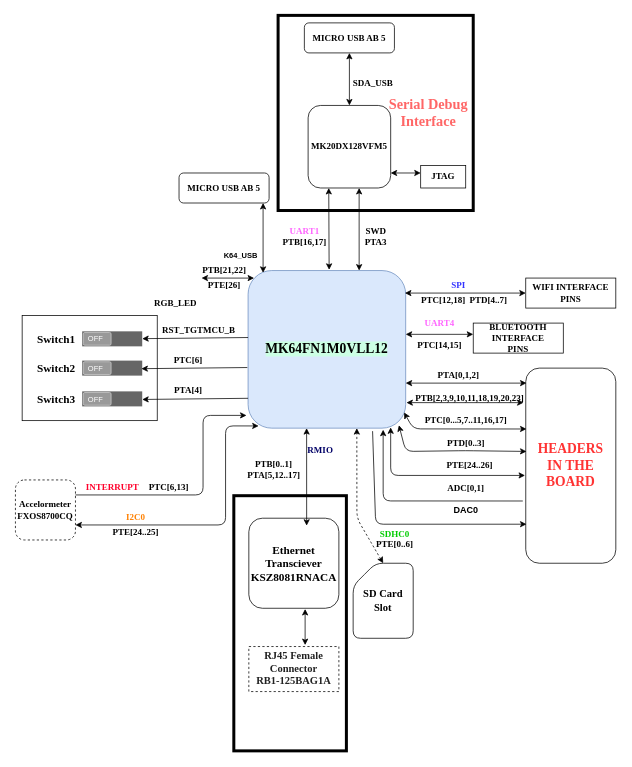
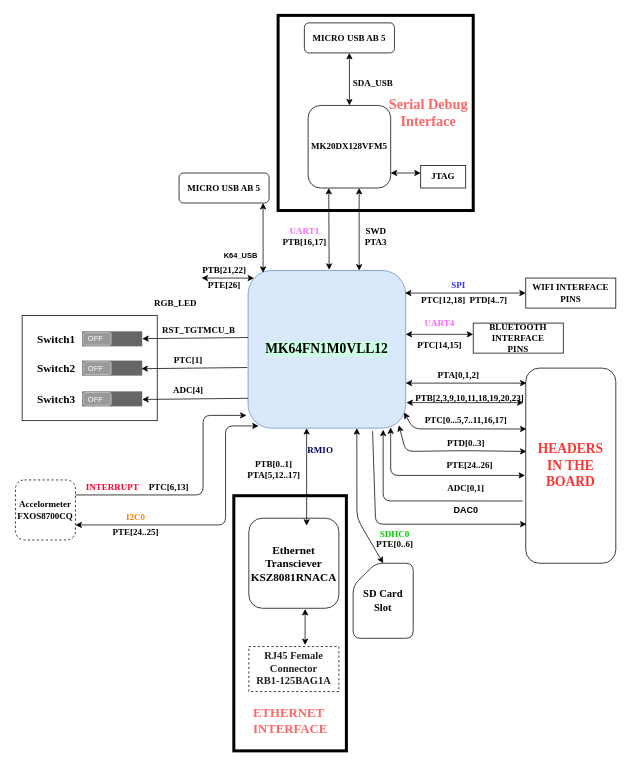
- <mxCell id="58" value="&lt;font face=&quot;Times New Roman&quot;&gt;&lt;b&gt;PTC[6]&lt;/b&gt;&lt;/font&gt;" style="text;html=1;align=center;verticalAlign=middle;resizable=0;points=[];autosize=1;" vertex="1" parent="1"><mxGeometry x="225" y="470" width="50" height="20" as="geometry" /></mxCell>
+ <mxCell id="58" value="&lt;font face=&quot;Times New Roman&quot;&gt;&lt;b&gt;PTC[1]&lt;/b&gt;&lt;/font&gt;" style="text;html=1;align=center;verticalAlign=middle;resizable=0;points=[];autosize=1;" vertex="1" parent="1"><mxGeometry x="225" y="470" width="50" height="20" as="geometry" /></mxCell>
- <mxCell id="57" value="&lt;font face=&quot;Times New Roman&quot;&gt;&lt;b&gt;PTA[4]&lt;/b&gt;&lt;/font&gt;" style="text;html=1;align=center;verticalAlign=middle;resizable=0;points=[];autosize=1;" vertex="1" parent="1"><mxGeometry x="225" y="510" width="50" height="20" as="geometry" /></mxCell>
+ <mxCell id="57" value="&lt;font face=&quot;Times New Roman&quot;&gt;&lt;b&gt;ADC[4]&lt;/b&gt;&lt;/font&gt;" style="text;html=1;align=center;verticalAlign=middle;resizable=0;points=[];autosize=1;" vertex="1" parent="1"><mxGeometry x="225" y="510" width="50" height="20" as="geometry" /></mxCell>
- <mxCell id="14" value="" style="endArrow=classic;startArrow=classic;html=1;exitX=0.5;exitY=0;exitDx=0;exitDy=0;exitPerimeter=0;entryX=0.69;entryY=1;entryDx=0;entryDy=0;entryPerimeter=0;dashed=1;" edge="1" parent="1" source="13" target="5"><mxGeometry width="50" height="50" relative="1" as="geometry"><mxPoint x="462" y="620" as="sourcePoint" /><mxPoint x="518" y="570" as="targetPoint" /><Array as="points"><mxPoint x="475" y="690" /></Array></mxGeometry></mxCell>
+ <mxCell id="14" value="" style="endArrow=classic;startArrow=classic;html=1;exitX=0.5;exitY=0;exitDx=0;exitDy=0;exitPerimeter=0;entryX=0.69;entryY=1;entryDx=0;entryDy=0;entryPerimeter=0;" edge="1" parent="1" source="13" target="5"><mxGeometry width="50" height="50" relative="1" as="geometry"><mxPoint x="462" y="620" as="sourcePoint" /><mxPoint x="518" y="570" as="targetPoint" /><Array as="points"><mxPoint x="475" y="690" /></Array></mxGeometry></mxCell>
+ <mxCell id="26" value="&lt;b style=&quot;font-size: 17px&quot;&gt;&lt;font face=&quot;Times New Roman&quot; style=&quot;font-size: 17px&quot; color=&quot;#ff6666&quot;&gt;ETHERNET&amp;nbsp;&lt;br&gt;INTERFACE&lt;/font&gt;&lt;/b&gt;" style="text;html=1;align=center;verticalAlign=middle;resizable=0;points=[];autosize=1;" vertex="1" parent="1"><mxGeometry x="331" y="941" width="110" height="40" as="geometry" /></mxCell>
